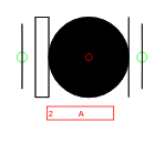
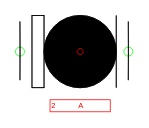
- <mxCell id="13" value="2&amp;nbsp; &amp;nbsp; &amp;nbsp; &amp;nbsp; &amp;nbsp; &amp;nbsp;A" style="rounded=0;whiteSpace=wrap;html=1;fillColor=none;strokeColor=#FF0000;fontColor=#FF0000;fontSize=10;align=left;" parent="12" vertex="1"><mxGeometry x="56" y="127" width="80" height="16" as="geometry" /></mxCell>
+ <mxCell id="13" value="2&amp;nbsp; &amp;nbsp; &amp;nbsp; &amp;nbsp; &amp;nbsp; &amp;nbsp;A" style="rounded=0;whiteSpace=wrap;html=1;fillColor=none;strokeColor=#FF0000;fontColor=#FF0000;fontSize=10;align=left;" parent="12" vertex="1"><mxGeometry x="66" y="132" width="80" height="16" as="geometry" /></mxCell>
